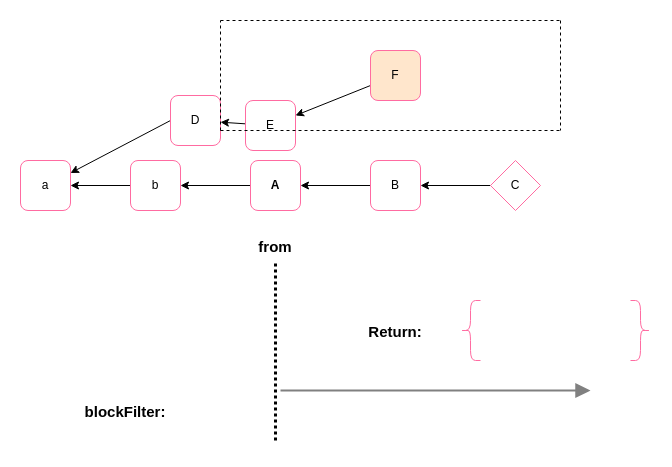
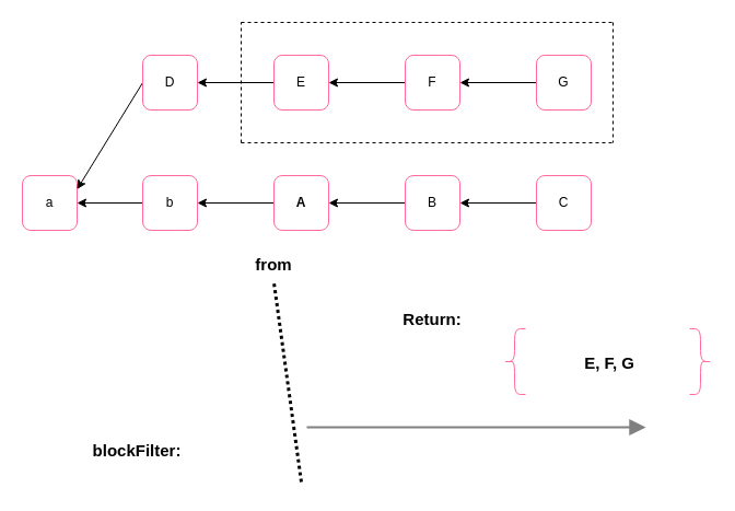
- <mxCell id="16" value="F" style="rounded=1;whiteSpace=wrap;html=1;strokeColor=#FF6BA1;fillColor=#ffe6cc;" vertex="1" parent="1"><mxGeometry x="370" y="50" width="50" height="50" as="geometry" /></mxCell>
+ <mxCell id="16" value="F" style="rounded=1;whiteSpace=wrap;html=1;strokeColor=#FF6BA1;" vertex="1" parent="1"><mxGeometry x="370" y="50" width="50" height="50" as="geometry" /></mxCell>
+ <mxCell id="17" value="" style="edgeStyle=none;rounded=0;orthogonalLoop=1;jettySize=auto;html=1;fontSize=15;strokeWidth=1;" edge="1" parent="1" source="18" target="16"><mxGeometry relative="1" as="geometry" /></mxCell>
+ <mxCell id="18" value="G" style="rounded=1;whiteSpace=wrap;html=1;strokeColor=#FF6BA1;" vertex="1" parent="1"><mxGeometry x="490" y="50" width="50" height="50" as="geometry" /></mxCell>
- <mxCell id="12" value="D" style="rounded=1;whiteSpace=wrap;html=1;strokeColor=#FF6BA1;" vertex="1" parent="1"><mxGeometry x="170" y="95" width="50" height="50" as="geometry" /></mxCell>
+ <mxCell id="12" value="D" style="rounded=1;whiteSpace=wrap;html=1;strokeColor=#FF6BA1;" vertex="1" parent="1"><mxGeometry x="130" y="50" width="50" height="50" as="geometry" /></mxCell>
- <mxCell id="14" value="E" style="rounded=1;whiteSpace=wrap;html=1;strokeColor=#FF6BA1;" vertex="1" parent="1"><mxGeometry x="245" y="100" width="50" height="50" as="geometry" /></mxCell>
+ <mxCell id="14" value="E" style="rounded=1;whiteSpace=wrap;html=1;strokeColor=#FF6BA1;" vertex="1" parent="1"><mxGeometry x="250" y="50" width="50" height="50" as="geometry" /></mxCell>
- <mxCell id="10" value="C" style="rhombus;whiteSpace=wrap;html=1;strokeColor=#FF6BA1;" vertex="1" parent="1"><mxGeometry x="490" y="160" width="50" height="50" as="geometry" /></mxCell>
+ <mxCell id="10" value="C" style="rounded=1;whiteSpace=wrap;html=1;strokeColor=#FF6BA1;" vertex="1" parent="1"><mxGeometry x="490" y="160" width="50" height="50" as="geometry" /></mxCell>
- <mxCell id="19" value="from" style="text;strokeColor=none;fillColor=none;align=center;verticalAlign=middle;spacingLeft=4;spacingRight=4;overflow=hidden;points=[[0,0.5],[1,0.5]];portConstraint=eastwest;rotatable=0;fontStyle=1;fontSize=15;" vertex="1" parent="1"><mxGeometry x="235" y="230" width="80" height="30" as="geometry" /></mxCell>
+ <mxCell id="19" value="from" style="text;strokeColor=none;fillColor=none;align=center;verticalAlign=middle;spacingLeft=4;spacingRight=4;overflow=hidden;points=[[0,0.5],[1,0.5]];portConstraint=eastwest;rotatable=0;fontStyle=1;fontSize=15;" vertex="1" parent="1"><mxGeometry x="210" y="225" width="80" height="30" as="geometry" /></mxCell>
- <mxCell id="29" value="Return:" style="text;strokeColor=none;fillColor=none;align=center;verticalAlign=middle;spacingLeft=4;spacingRight=4;overflow=hidden;points=[[0,0.5],[1,0.5]];portConstraint=eastwest;rotatable=0;fontStyle=1;fontSize=15;" vertex="1" parent="1"><mxGeometry x="355" y="315" width="80" height="30" as="geometry" /></mxCell>
+ <mxCell id="29" value="Return:" style="text;strokeColor=none;fillColor=none;align=center;verticalAlign=middle;spacingLeft=4;spacingRight=4;overflow=hidden;points=[[0,0.5],[1,0.5]];portConstraint=eastwest;rotatable=0;fontStyle=1;fontSize=15;" vertex="1" parent="1"><mxGeometry x="355" y="275" width="80" height="30" as="geometry" /></mxCell>
+ <mxCell id="21" value=" E, F, G" style="text;strokeColor=none;fillColor=none;align=center;verticalAlign=middle;spacingLeft=4;spacingRight=4;overflow=hidden;points=[[0,0.5],[1,0.5]];portConstraint=eastwest;rotatable=0;fontSize=15;fontStyle=1" vertex="1" parent="1"><mxGeometry x="480" y="305" width="150" height="50" as="geometry" /></mxCell>
